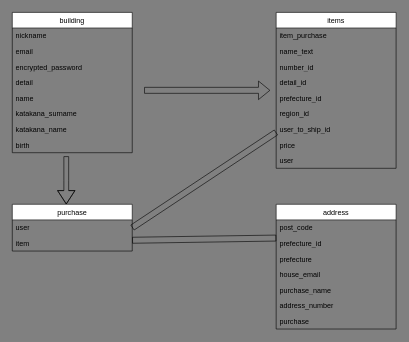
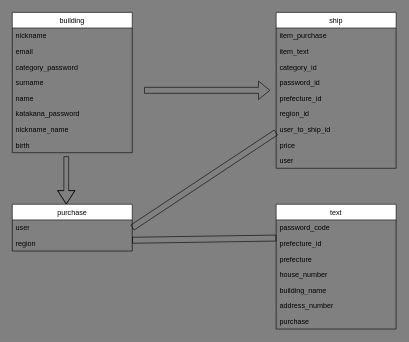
- <mxCell id="2" value="items" style="swimlane;fontStyle=0;childLayout=stackLayout;horizontal=1;startSize=26;horizontalStack=0;resizeParent=1;resizeParentMax=0;resizeLast=0;collapsible=1;marginBottom=0;" parent="1" vertex="1"><mxGeometry x="460" y="20" width="200" height="260" as="geometry" /></mxCell>
+ <mxCell id="2" value="ship" style="swimlane;fontStyle=0;childLayout=stackLayout;horizontal=1;startSize=26;horizontalStack=0;resizeParent=1;resizeParentMax=0;resizeLast=0;collapsible=1;marginBottom=0;" parent="1" vertex="1"><mxGeometry x="460" y="20" width="200" height="260" as="geometry" /></mxCell>
- <mxCell id="4" value="name_text" style="text;align=left;verticalAlign=top;spacingLeft=4;spacingRight=4;overflow=hidden;rotatable=0;points=[[0,0.5],[1,0.5]];portConstraint=eastwest;whiteSpace=wrap;" parent="2" vertex="1"><mxGeometry y="52" width="200" height="26" as="geometry" /></mxCell>
+ <mxCell id="4" value="item_text" style="text;align=left;verticalAlign=top;spacingLeft=4;spacingRight=4;overflow=hidden;rotatable=0;points=[[0,0.5],[1,0.5]];portConstraint=eastwest;whiteSpace=wrap;" parent="2" vertex="1"><mxGeometry y="52" width="200" height="26" as="geometry" /></mxCell>
- <mxCell id="26" value="encrypted_password" style="text;align=left;verticalAlign=top;spacingLeft=4;spacingRight=4;overflow=hidden;rotatable=0;points=[[0,0.5],[1,0.5]];portConstraint=eastwest;whiteSpace=wrap;" vertex="1" parent="23"><mxGeometry y="78" width="200" height="26" as="geometry" /></mxCell>
+ <mxCell id="26" value="category_password" style="text;align=left;verticalAlign=top;spacingLeft=4;spacingRight=4;overflow=hidden;rotatable=0;points=[[0,0.5],[1,0.5]];portConstraint=eastwest;whiteSpace=wrap;" vertex="1" parent="23"><mxGeometry y="78" width="200" height="26" as="geometry" /></mxCell>
- <mxCell id="5" value="number_id" style="text;align=left;verticalAlign=top;spacingLeft=4;spacingRight=4;overflow=hidden;rotatable=0;points=[[0,0.5],[1,0.5]];portConstraint=eastwest;whiteSpace=wrap;" parent="2" vertex="1"><mxGeometry y="78" width="200" height="26" as="geometry" /></mxCell>
+ <mxCell id="5" value="category_id" style="text;align=left;verticalAlign=top;spacingLeft=4;spacingRight=4;overflow=hidden;rotatable=0;points=[[0,0.5],[1,0.5]];portConstraint=eastwest;whiteSpace=wrap;" parent="2" vertex="1"><mxGeometry y="78" width="200" height="26" as="geometry" /></mxCell>
- <mxCell id="27" value="detail" style="text;align=left;verticalAlign=top;spacingLeft=4;spacingRight=4;overflow=hidden;rotatable=0;points=[[0,0.5],[1,0.5]];portConstraint=eastwest;whiteSpace=wrap;" parent="23" vertex="1"><mxGeometry y="104" width="200" height="26" as="geometry" /></mxCell>
+ <mxCell id="27" value="surname" style="text;align=left;verticalAlign=top;spacingLeft=4;spacingRight=4;overflow=hidden;rotatable=0;points=[[0,0.5],[1,0.5]];portConstraint=eastwest;whiteSpace=wrap;" parent="23" vertex="1"><mxGeometry y="104" width="200" height="26" as="geometry" /></mxCell>
- <mxCell id="6" value="detail_id" style="text;align=left;verticalAlign=top;spacingLeft=4;spacingRight=4;overflow=hidden;rotatable=0;points=[[0,0.5],[1,0.5]];portConstraint=eastwest;whiteSpace=wrap;" parent="2" vertex="1"><mxGeometry y="104" width="200" height="26" as="geometry" /></mxCell>
+ <mxCell id="6" value="password_id" style="text;align=left;verticalAlign=top;spacingLeft=4;spacingRight=4;overflow=hidden;rotatable=0;points=[[0,0.5],[1,0.5]];portConstraint=eastwest;whiteSpace=wrap;" parent="2" vertex="1"><mxGeometry y="104" width="200" height="26" as="geometry" /></mxCell>
- <mxCell id="29" value="katakana_surname" style="text;align=left;verticalAlign=top;spacingLeft=4;spacingRight=4;overflow=hidden;rotatable=0;points=[[0,0.5],[1,0.5]];portConstraint=eastwest;whiteSpace=wrap;" parent="23" vertex="1"><mxGeometry y="156" width="200" height="26" as="geometry" /></mxCell>
+ <mxCell id="29" value="katakana_password" style="text;align=left;verticalAlign=top;spacingLeft=4;spacingRight=4;overflow=hidden;rotatable=0;points=[[0,0.5],[1,0.5]];portConstraint=eastwest;whiteSpace=wrap;" parent="23" vertex="1"><mxGeometry y="156" width="200" height="26" as="geometry" /></mxCell>
- <mxCell id="30" value="katakana_name" style="text;align=left;verticalAlign=top;spacingLeft=4;spacingRight=4;overflow=hidden;rotatable=0;points=[[0,0.5],[1,0.5]];portConstraint=eastwest;whiteSpace=wrap;" parent="23" vertex="1"><mxGeometry y="182" width="200" height="26" as="geometry" /></mxCell>
+ <mxCell id="30" value="nickname_name" style="text;align=left;verticalAlign=top;spacingLeft=4;spacingRight=4;overflow=hidden;rotatable=0;points=[[0,0.5],[1,0.5]];portConstraint=eastwest;whiteSpace=wrap;" parent="23" vertex="1"><mxGeometry y="182" width="200" height="26" as="geometry" /></mxCell>
- <mxCell id="15" value="address" style="swimlane;fontStyle=0;childLayout=stackLayout;horizontal=1;startSize=26;horizontalStack=0;resizeParent=1;resizeParentMax=0;resizeLast=0;collapsible=1;marginBottom=0;" parent="1" vertex="1"><mxGeometry x="460" y="340" width="200" height="208" as="geometry" /></mxCell>
+ <mxCell id="15" value="text" style="swimlane;fontStyle=0;childLayout=stackLayout;horizontal=1;startSize=26;horizontalStack=0;resizeParent=1;resizeParentMax=0;resizeLast=0;collapsible=1;marginBottom=0;" parent="1" vertex="1"><mxGeometry x="460" y="340" width="200" height="208" as="geometry" /></mxCell>
- <mxCell id="16" value="post_code" style="text;align=left;verticalAlign=top;spacingLeft=4;spacingRight=4;overflow=hidden;rotatable=0;points=[[0,0.5],[1,0.5]];portConstraint=eastwest;whiteSpace=wrap;" parent="15" vertex="1"><mxGeometry y="26" width="200" height="26" as="geometry" /></mxCell>
+ <mxCell id="16" value="password_code" style="text;align=left;verticalAlign=top;spacingLeft=4;spacingRight=4;overflow=hidden;rotatable=0;points=[[0,0.5],[1,0.5]];portConstraint=eastwest;whiteSpace=wrap;" parent="15" vertex="1"><mxGeometry y="26" width="200" height="26" as="geometry" /></mxCell>
- <mxCell id="14" value="item" style="text;align=left;verticalAlign=top;spacingLeft=4;spacingRight=4;overflow=hidden;rotatable=0;points=[[0,0.5],[1,0.5]];portConstraint=eastwest;whiteSpace=wrap;" parent="12" vertex="1"><mxGeometry y="52" width="200" height="26" as="geometry" /></mxCell>
+ <mxCell id="14" value="region" style="text;align=left;verticalAlign=top;spacingLeft=4;spacingRight=4;overflow=hidden;rotatable=0;points=[[0,0.5],[1,0.5]];portConstraint=eastwest;whiteSpace=wrap;" parent="12" vertex="1"><mxGeometry y="52" width="200" height="26" as="geometry" /></mxCell>
- <mxCell id="19" value="house_email" style="text;align=left;verticalAlign=top;spacingLeft=4;spacingRight=4;overflow=hidden;rotatable=0;points=[[0,0.5],[1,0.5]];portConstraint=eastwest;whiteSpace=wrap;" parent="15" vertex="1"><mxGeometry y="104" width="200" height="26" as="geometry" /></mxCell>
+ <mxCell id="19" value="house_number" style="text;align=left;verticalAlign=top;spacingLeft=4;spacingRight=4;overflow=hidden;rotatable=0;points=[[0,0.5],[1,0.5]];portConstraint=eastwest;whiteSpace=wrap;" parent="15" vertex="1"><mxGeometry y="104" width="200" height="26" as="geometry" /></mxCell>
- <mxCell id="20" value="purchase_name " style="text;align=left;verticalAlign=top;spacingLeft=4;spacingRight=4;overflow=hidden;rotatable=0;points=[[0,0.5],[1,0.5]];portConstraint=eastwest;whiteSpace=wrap;" parent="15" vertex="1"><mxGeometry y="130" width="200" height="26" as="geometry" /></mxCell>
+ <mxCell id="20" value="building_name " style="text;align=left;verticalAlign=top;spacingLeft=4;spacingRight=4;overflow=hidden;rotatable=0;points=[[0,0.5],[1,0.5]];portConstraint=eastwest;whiteSpace=wrap;" parent="15" vertex="1"><mxGeometry y="130" width="200" height="26" as="geometry" /></mxCell>
